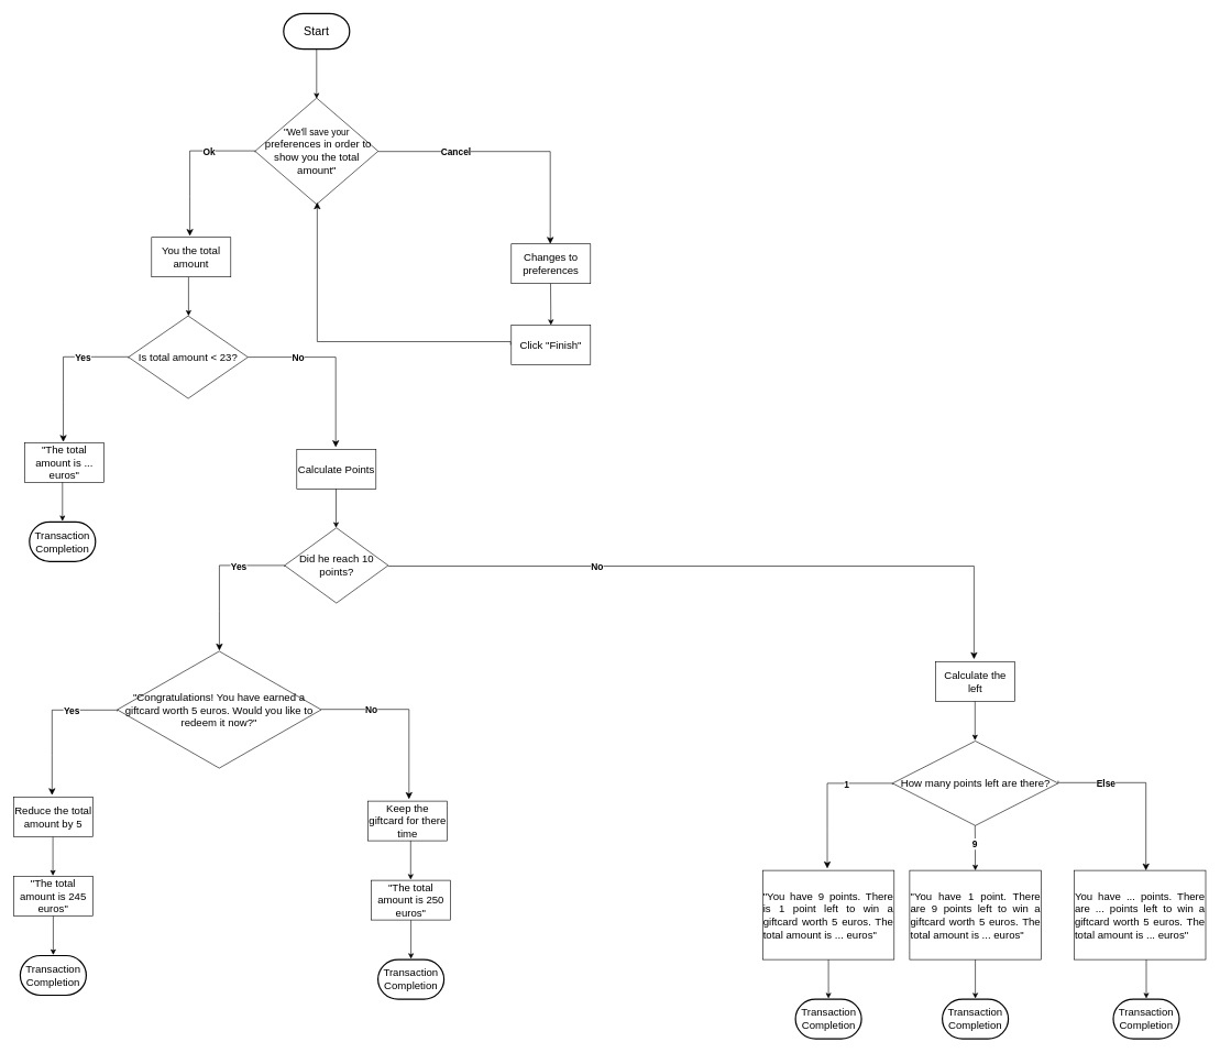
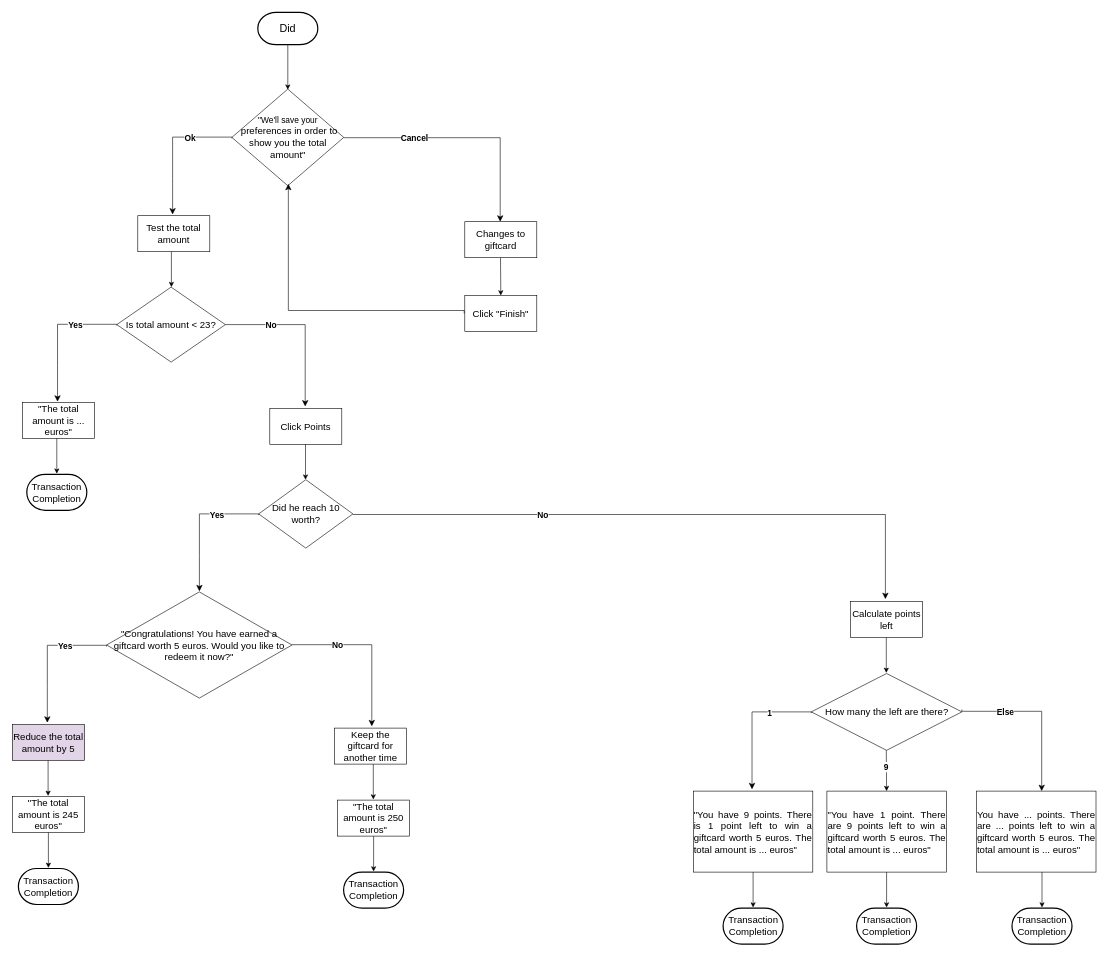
- <mxCell id="4" value="&lt;font style=&quot;font-size: 18px;&quot;&gt;Start&lt;/font&gt;" style="strokeWidth=2;html=1;shape=mxgraph.flowchart.terminator;whiteSpace=wrap;" parent="1" vertex="1"><mxGeometry x="429" y="20" width="100" height="54" as="geometry" /></mxCell>
+ <mxCell id="4" value="&lt;font style=&quot;font-size: 18px;&quot;&gt;Did&lt;/font&gt;" style="strokeWidth=2;html=1;shape=mxgraph.flowchart.terminator;whiteSpace=wrap;" parent="1" vertex="1"><mxGeometry x="429" y="20" width="100" height="54" as="geometry" /></mxCell>
- <mxCell id="9" value="&lt;font size=&quot;3&quot;&gt;You the total amount&lt;/font&gt;" style="rounded=0;whiteSpace=wrap;html=1;" parent="1" vertex="1"><mxGeometry x="229" y="359" width="120" height="60" as="geometry" /></mxCell>
+ <mxCell id="9" value="&lt;font size=&quot;3&quot;&gt;Test the total amount&lt;/font&gt;" style="rounded=0;whiteSpace=wrap;html=1;" parent="1" vertex="1"><mxGeometry x="229" y="359" width="120" height="60" as="geometry" /></mxCell>
- <mxCell id="61" value="&lt;font size=&quot;3&quot;&gt;Changes to preferences&lt;/font&gt;" style="rounded=0;whiteSpace=wrap;html=1;" parent="1" vertex="1"><mxGeometry x="774" y="369" width="120" height="60" as="geometry" /></mxCell>
+ <mxCell id="61" value="&lt;font size=&quot;3&quot;&gt;Changes to giftcard&lt;/font&gt;" style="rounded=0;whiteSpace=wrap;html=1;" parent="1" vertex="1"><mxGeometry x="774" y="369" width="120" height="60" as="geometry" /></mxCell>
- <mxCell id="17" value="&lt;font size=&quot;3&quot;&gt;Calculate Points&lt;/font&gt;" style="rounded=0;whiteSpace=wrap;html=1;" parent="1" vertex="1"><mxGeometry x="449" y="680" width="120" height="60" as="geometry" /></mxCell>
+ <mxCell id="17" value="&lt;font size=&quot;3&quot;&gt;Click Points&lt;/font&gt;" style="rounded=0;whiteSpace=wrap;html=1;" parent="1" vertex="1"><mxGeometry x="449" y="680" width="120" height="60" as="geometry" /></mxCell>
- <mxCell id="19" value="&lt;font size=&quot;3&quot;&gt;Did he reach 10 points?&lt;/font&gt;" style="rhombus;whiteSpace=wrap;html=1;" parent="1" vertex="1"><mxGeometry x="430.5" y="799" width="157" height="114" as="geometry" /></mxCell>
+ <mxCell id="19" value="&lt;font size=&quot;3&quot;&gt;Did he reach 10 worth?&lt;/font&gt;" style="rhombus;whiteSpace=wrap;html=1;" parent="1" vertex="1"><mxGeometry x="430.5" y="799" width="157" height="114" as="geometry" /></mxCell>
- <mxCell id="41" value="&lt;font size=&quot;3&quot;&gt;Calculate the left&lt;/font&gt;" style="rounded=0;whiteSpace=wrap;html=1;" parent="1" vertex="1"><mxGeometry x="1417" y="1002" width="120" height="60" as="geometry" /></mxCell>
+ <mxCell id="41" value="&lt;font size=&quot;3&quot;&gt;Calculate points left&lt;/font&gt;" style="rounded=0;whiteSpace=wrap;html=1;" parent="1" vertex="1"><mxGeometry x="1417" y="1002" width="120" height="60" as="geometry" /></mxCell>
- <mxCell id="43" value="&lt;font size=&quot;3&quot;&gt;How many points left are there?&lt;/font&gt;" style="rhombus;whiteSpace=wrap;html=1;" parent="1" vertex="1"><mxGeometry x="1351.5" y="1122" width="251" height="128" as="geometry" /></mxCell>
+ <mxCell id="43" value="&lt;font size=&quot;3&quot;&gt;How many the left are there?&lt;/font&gt;" style="rhombus;whiteSpace=wrap;html=1;" parent="1" vertex="1"><mxGeometry x="1351.5" y="1122" width="251" height="128" as="geometry" /></mxCell>
- <mxCell id="27" value="&lt;font size=&quot;3&quot;&gt;Reduce the total amount by 5&lt;/font&gt;" style="rounded=0;whiteSpace=wrap;html=1;" parent="1" vertex="1"><mxGeometry x="20" y="1207" width="120" height="60" as="geometry" /></mxCell>
+ <mxCell id="27" value="&lt;font size=&quot;3&quot;&gt;Reduce the total amount by 5&lt;/font&gt;" style="rounded=0;whiteSpace=wrap;html=1;fillColor=#e1d5e7;" parent="1" vertex="1"><mxGeometry x="20" y="1207" width="120" height="60" as="geometry" /></mxCell>
- <mxCell id="34" value="&lt;font size=&quot;3&quot;&gt;Keep the giftcard for there time&lt;/font&gt;" style="rounded=0;whiteSpace=wrap;html=1;" parent="1" vertex="1"><mxGeometry x="557" y="1213" width="120" height="60" as="geometry" /></mxCell>
+ <mxCell id="34" value="&lt;font size=&quot;3&quot;&gt;Keep the giftcard for another time&lt;/font&gt;" style="rounded=0;whiteSpace=wrap;html=1;" parent="1" vertex="1"><mxGeometry x="557" y="1213" width="120" height="60" as="geometry" /></mxCell>
